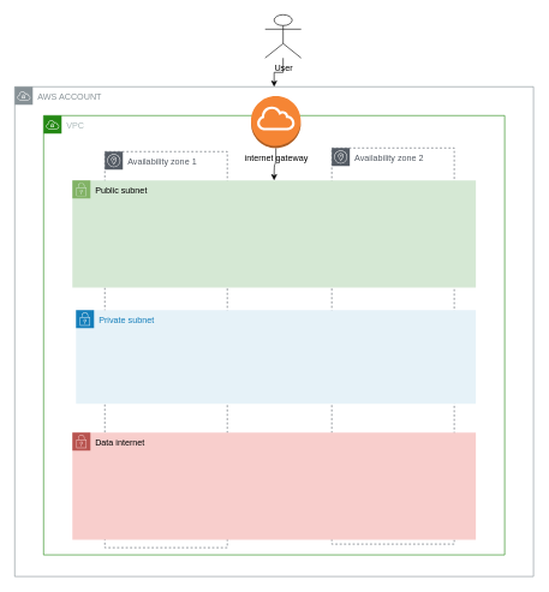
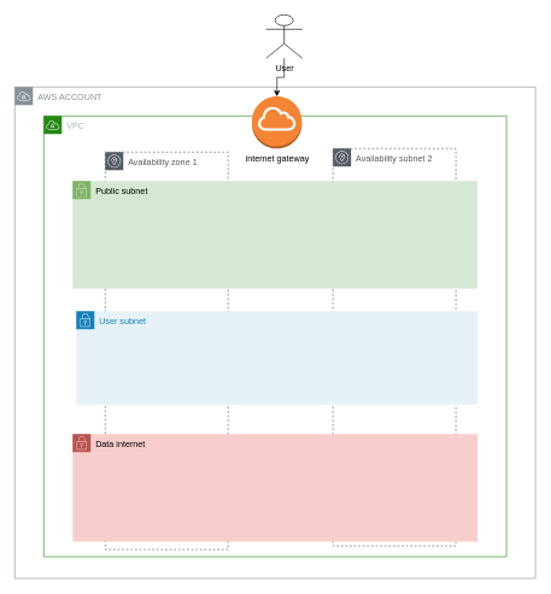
- <mxCell id="11" style="edgeStyle=orthogonalEdgeStyle;rounded=0;orthogonalLoop=1;jettySize=auto;html=1;" parent="1" source="12" target="2" edge="1"><mxGeometry relative="1" as="geometry" /></mxCell>
+ <mxCell id="11" style="edgeStyle=orthogonalEdgeStyle;rounded=0;orthogonalLoop=1;jettySize=auto;html=1;" parent="1" source="12" target="10" edge="1"><mxGeometry relative="1" as="geometry" /></mxCell>
- <mxCell id="4" value="Availability zone 2" style="outlineConnect=0;gradientColor=none;html=1;whiteSpace=wrap;fontSize=12;fontStyle=0;shape=mxgraph.aws4.group;grIcon=mxgraph.aws4.group_availability_zone;strokeColor=#545B64;fillColor=none;verticalAlign=top;align=left;spacingLeft=30;fontColor=#545B64;dashed=1;" parent="1" vertex="1"><mxGeometry x="460" y="205" width="170" height="550" as="geometry" /></mxCell>
+ <mxCell id="4" value="Availability subnet 2" style="outlineConnect=0;gradientColor=none;html=1;whiteSpace=wrap;fontSize=12;fontStyle=0;shape=mxgraph.aws4.group;grIcon=mxgraph.aws4.group_availability_zone;strokeColor=#545B64;fillColor=none;verticalAlign=top;align=left;spacingLeft=30;fontColor=#545B64;dashed=1;" parent="1" vertex="1"><mxGeometry x="460" y="205" width="170" height="550" as="geometry" /></mxCell>
- <mxCell id="9" style="edgeStyle=orthogonalEdgeStyle;curved=1;rounded=0;orthogonalLoop=1;jettySize=auto;html=1;" parent="1" source="10" target="6" edge="1"><mxGeometry relative="1" as="geometry" /></mxCell>
- <mxCell id="7" value="Private subnet" style="points=[[0,0],[0.25,0],[0.5,0],[0.75,0],[1,0],[1,0.25],[1,0.5],[1,0.75],[1,1],[0.75,1],[0.5,1],[0.25,1],[0,1],[0,0.75],[0,0.5],[0,0.25]];outlineConnect=0;gradientColor=none;html=1;whiteSpace=wrap;fontSize=12;fontStyle=0;shape=mxgraph.aws4.group;grIcon=mxgraph.aws4.group_security_group;grStroke=0;strokeColor=#147EBA;fillColor=#E6F2F8;verticalAlign=top;align=left;spacingLeft=30;fontColor=#147EBA;dashed=0;" parent="1" vertex="1"><mxGeometry x="105" y="430" width="555" height="130" as="geometry" /></mxCell>
+ <mxCell id="7" value="User subnet" style="points=[[0,0],[0.25,0],[0.5,0],[0.75,0],[1,0],[1,0.25],[1,0.5],[1,0.75],[1,1],[0.75,1],[0.5,1],[0.25,1],[0,1],[0,0.75],[0,0.5],[0,0.25]];outlineConnect=0;gradientColor=none;html=1;whiteSpace=wrap;fontSize=12;fontStyle=0;shape=mxgraph.aws4.group;grIcon=mxgraph.aws4.group_security_group;grStroke=0;strokeColor=#147EBA;fillColor=#E6F2F8;verticalAlign=top;align=left;spacingLeft=30;fontColor=#147EBA;dashed=0;" parent="1" vertex="1"><mxGeometry x="105" y="430" width="555" height="130" as="geometry" /></mxCell>
